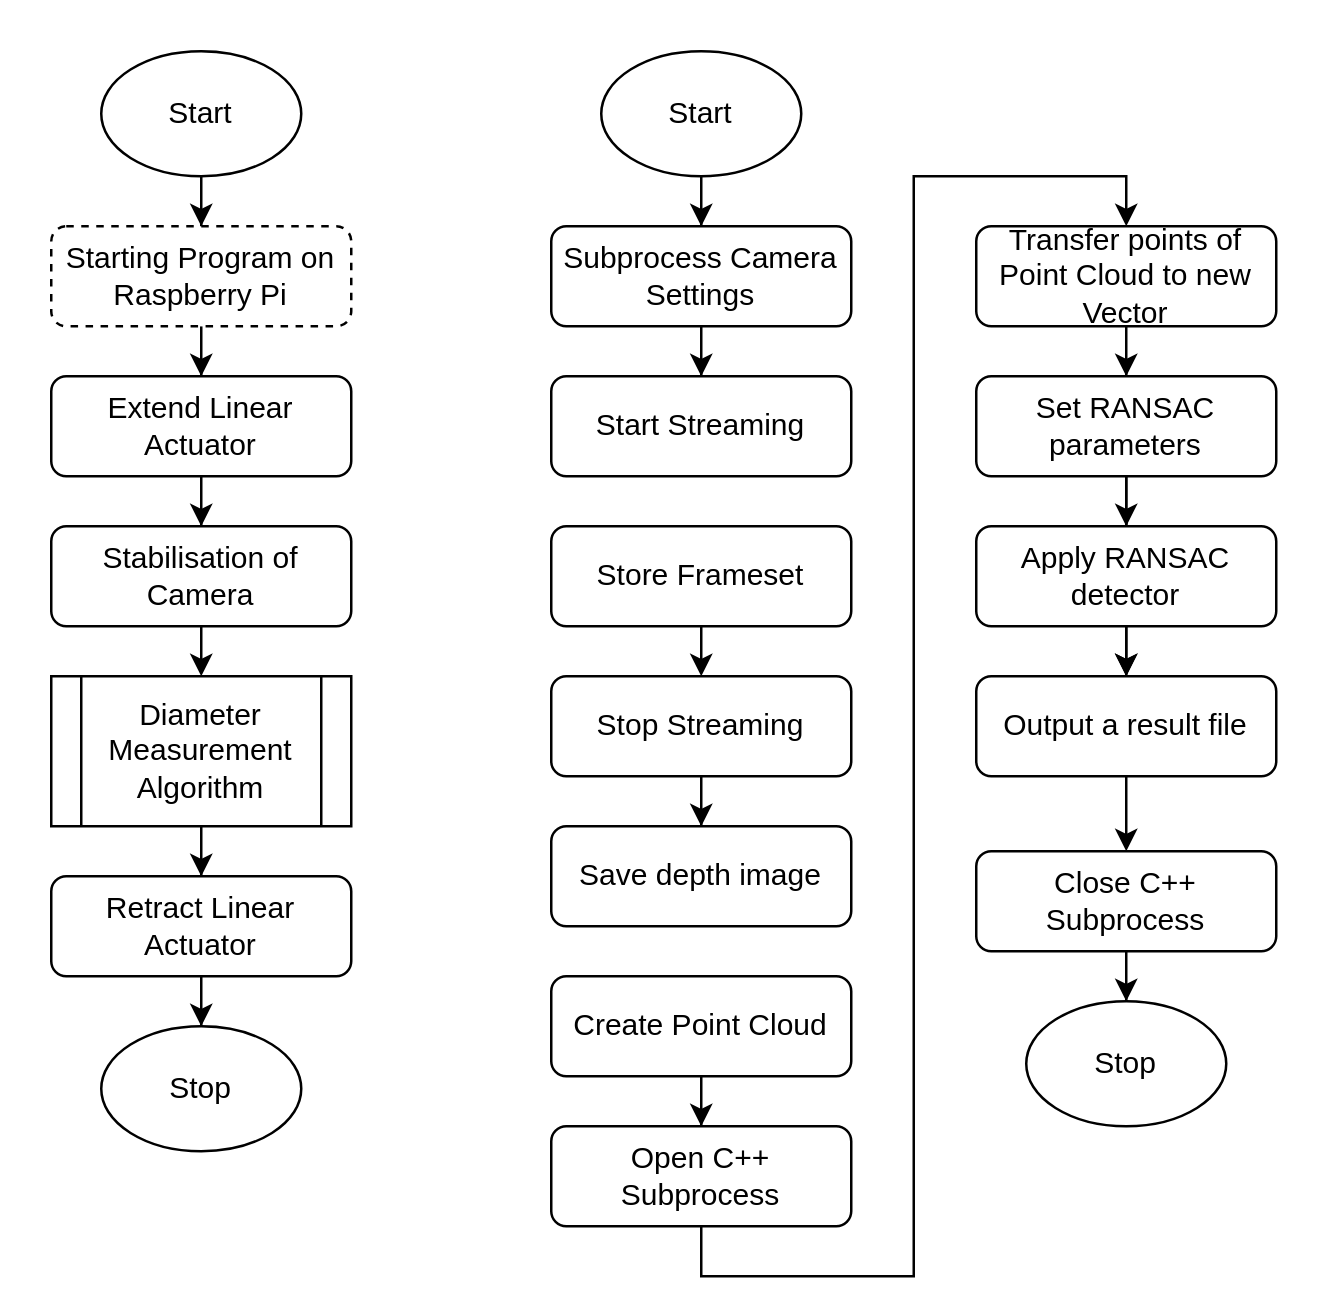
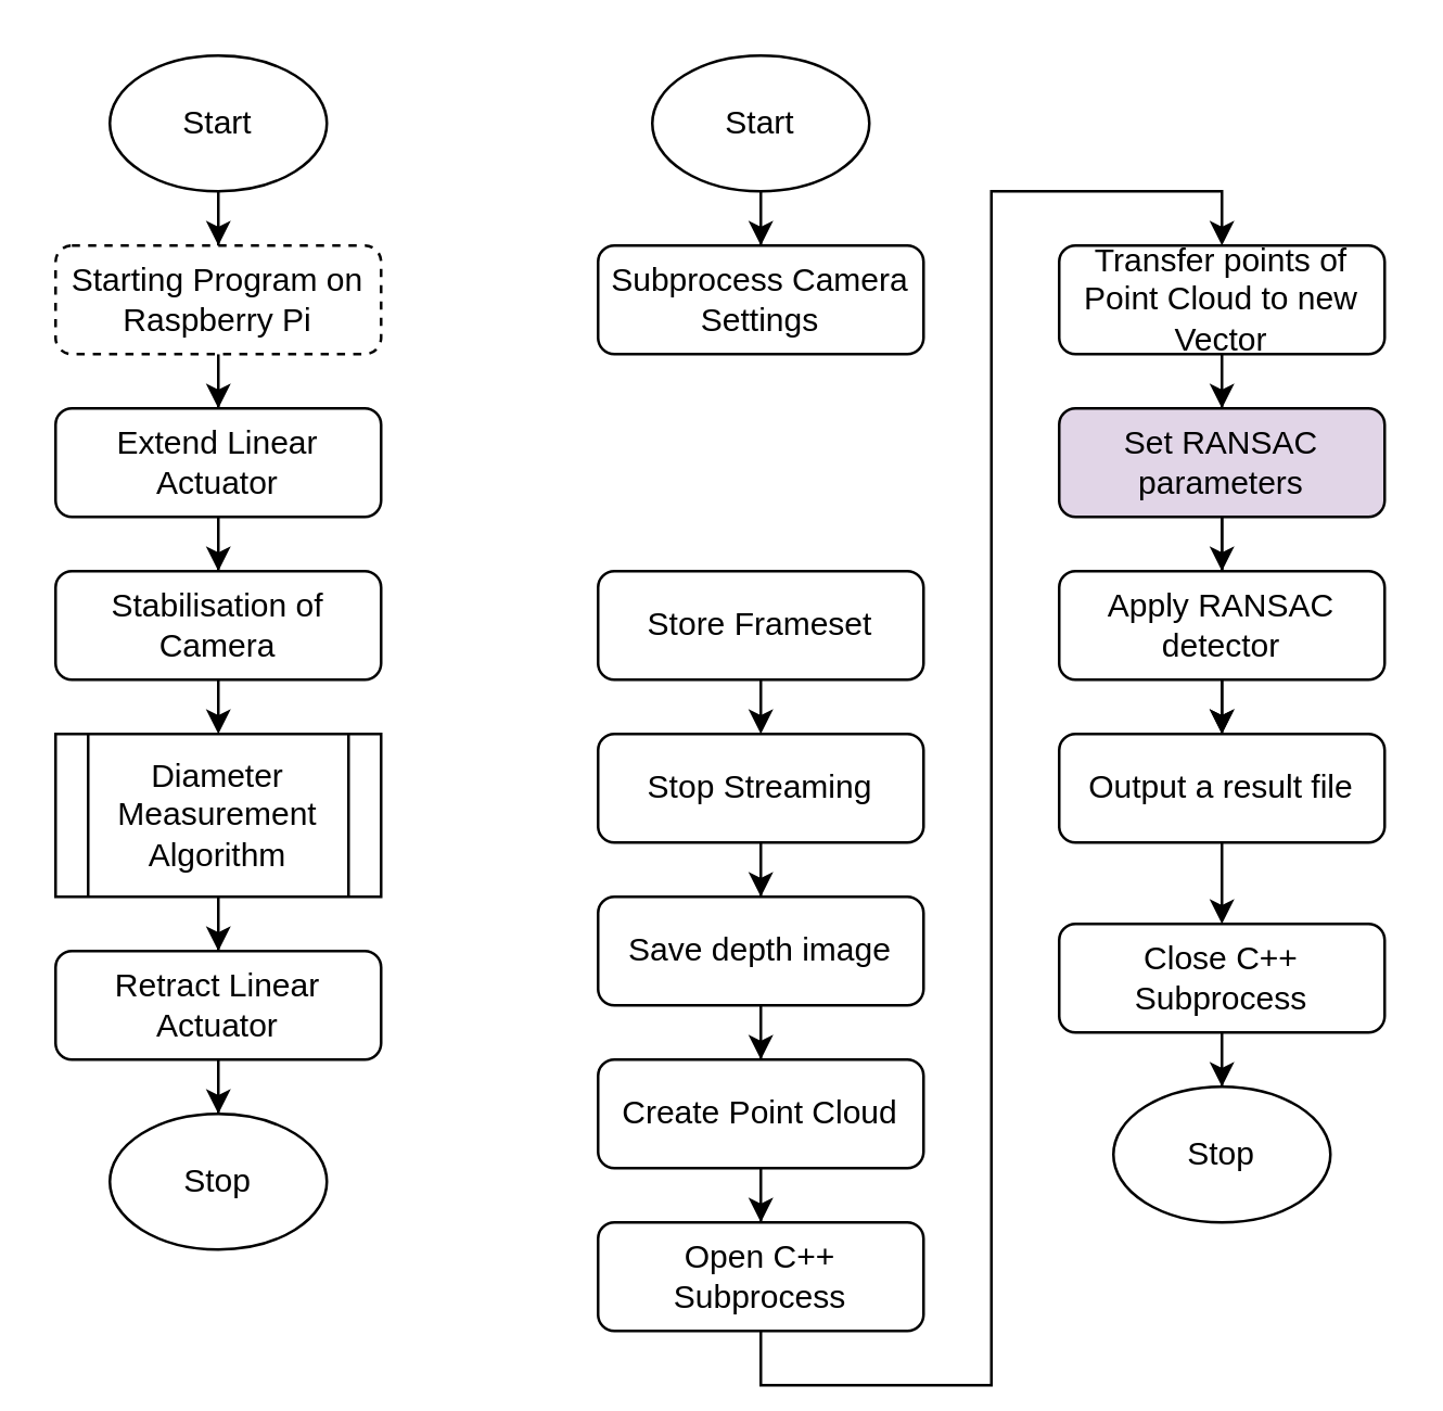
- <mxCell id="15" value="" style="edgeStyle=orthogonalEdgeStyle;rounded=0;orthogonalLoop=1;jettySize=auto;html=1;" parent="1" source="16" target="20" edge="1"><mxGeometry relative="1" as="geometry" /></mxCell>
- <mxCell id="20" value="Start Streaming" style="rounded=1;whiteSpace=wrap;html=1;fontSize=12;glass=0;strokeWidth=1;shadow=0;" parent="1" vertex="1"><mxGeometry x="220" y="150" width="120" height="40" as="geometry" /></mxCell>
- <mxCell id="31" value="Set RANSAC parameters" style="rounded=1;whiteSpace=wrap;html=1;fontSize=12;glass=0;strokeWidth=1;shadow=0;" parent="1" vertex="1"><mxGeometry x="390" y="150" width="120" height="40" as="geometry" /></mxCell>
+ <mxCell id="31" value="Set RANSAC parameters" style="rounded=1;whiteSpace=wrap;html=1;fontSize=12;glass=0;strokeWidth=1;shadow=0;fillColor=#e1d5e7;" parent="1" vertex="1"><mxGeometry x="390" y="150" width="120" height="40" as="geometry" /></mxCell>
+ <mxCell id="25" value="" style="edgeStyle=orthogonalEdgeStyle;rounded=0;orthogonalLoop=1;jettySize=auto;html=1;" parent="1" source="26" target="28" edge="1"><mxGeometry relative="1" as="geometry" /></mxCell>
